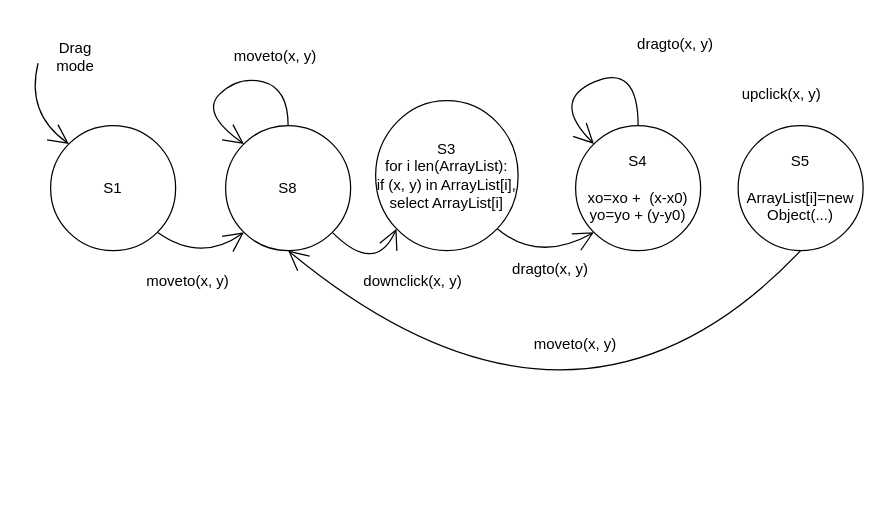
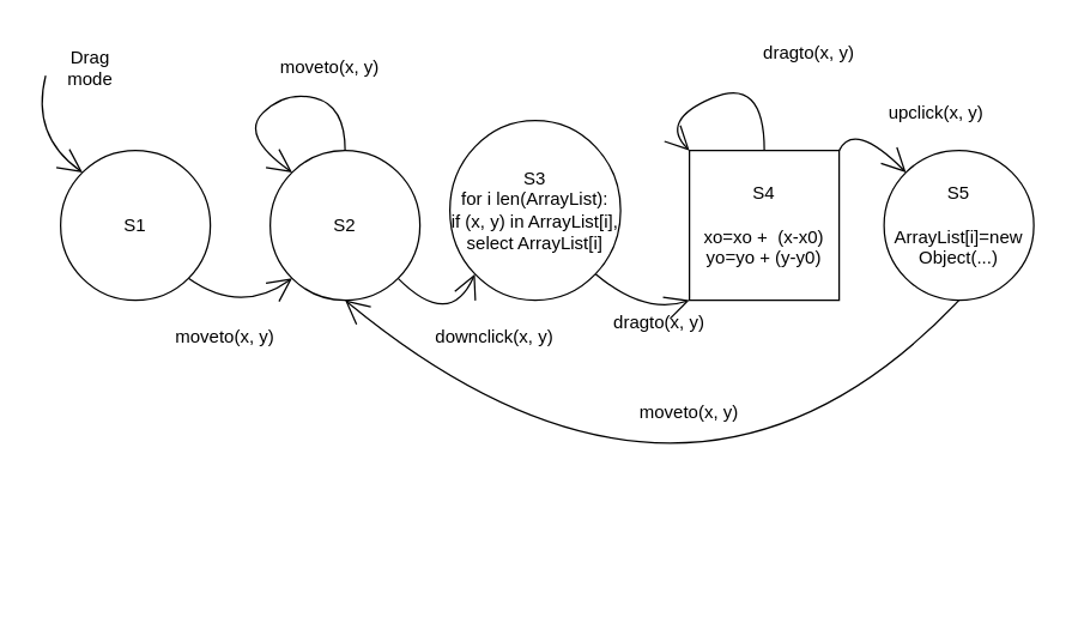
+ <mxCell id="10" style="edgeStyle=none;curved=1;rounded=0;orthogonalLoop=1;jettySize=auto;html=1;exitX=1;exitY=0;exitDx=0;exitDy=0;entryX=0;entryY=0;entryDx=0;entryDy=0;endArrow=open;startSize=14;endSize=14;sourcePerimeterSpacing=8;targetPerimeterSpacing=8;" parent="1" source="11" target="7" edge="1"><mxGeometry relative="1" as="geometry"><Array as="points"><mxPoint x="570" y="80" /></Array></mxGeometry></mxCell>
- <mxCell id="5" value="S8" style="ellipse;whiteSpace=wrap;html=1;hachureGap=4;" parent="1" vertex="1"><mxGeometry x="180" y="100" width="100" height="100" as="geometry" /></mxCell>
+ <mxCell id="5" value="S2" style="ellipse;whiteSpace=wrap;html=1;hachureGap=4;" parent="1" vertex="1"><mxGeometry x="180" y="100" width="100" height="100" as="geometry" /></mxCell>
- <mxCell id="11" value="S4&lt;br&gt;&lt;br&gt;xo=xo +&amp;nbsp; (x-x0)&lt;br&gt;yo=yo + (y-y0)" style="ellipse;whiteSpace=wrap;html=1;hachureGap=4;" parent="1" vertex="1"><mxGeometry x="460" y="100" width="100" height="100" as="geometry" /></mxCell>
+ <mxCell id="11" value="S4&lt;br&gt;&lt;br&gt;xo=xo +&amp;nbsp; (x-x0)&lt;br&gt;yo=yo + (y-y0)" style="whiteSpace=wrap;html=1;hachureGap=4;rounded=0;" parent="1" vertex="1"><mxGeometry x="460" y="100" width="100" height="100" as="geometry" /></mxCell>
